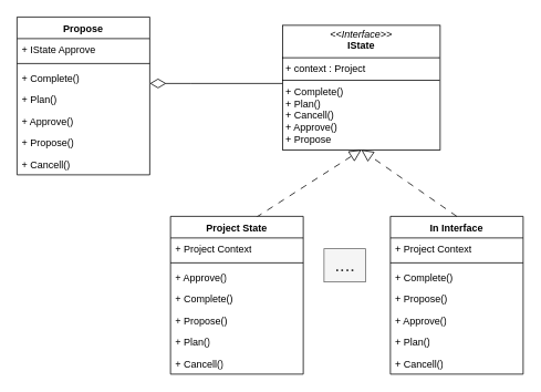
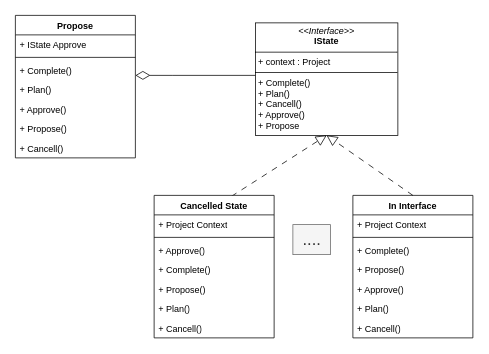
- <mxCell id="13" value="Project State" style="swimlane;fontStyle=1;align=center;verticalAlign=top;childLayout=stackLayout;horizontal=1;startSize=26;horizontalStack=0;resizeParent=1;resizeParentMax=0;resizeLast=0;collapsible=1;marginBottom=0;whiteSpace=wrap;html=1;" parent="1" vertex="1"><mxGeometry x="205" y="260" width="160" height="190" as="geometry" /></mxCell>
+ <mxCell id="13" value="Cancelled State" style="swimlane;fontStyle=1;align=center;verticalAlign=top;childLayout=stackLayout;horizontal=1;startSize=26;horizontalStack=0;resizeParent=1;resizeParentMax=0;resizeLast=0;collapsible=1;marginBottom=0;whiteSpace=wrap;html=1;" parent="1" vertex="1"><mxGeometry x="205" y="260" width="160" height="190" as="geometry" /></mxCell>
